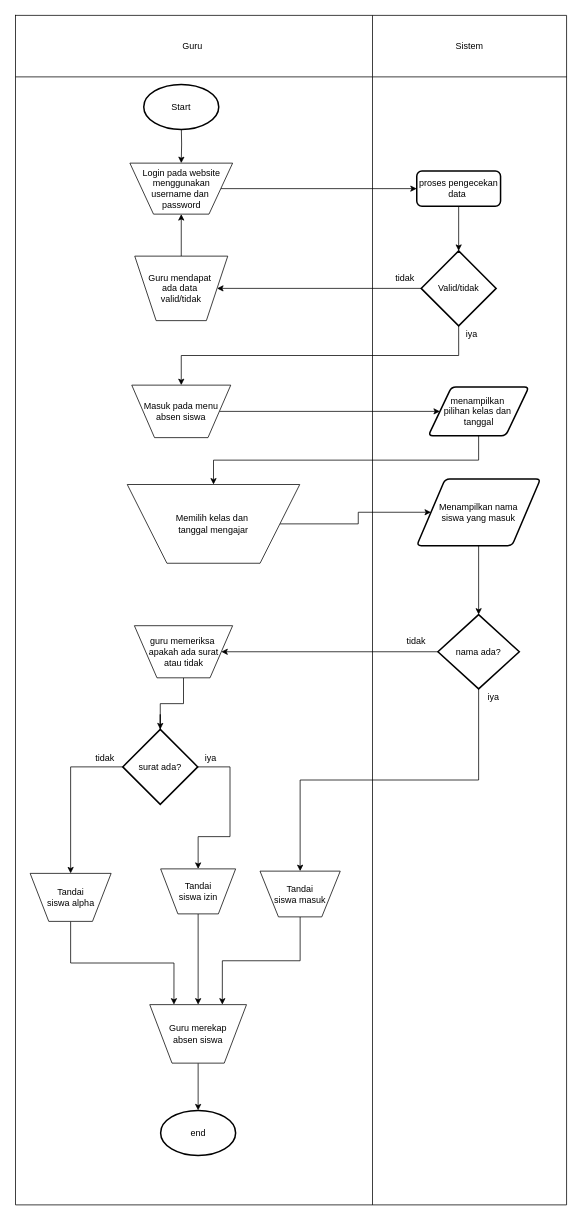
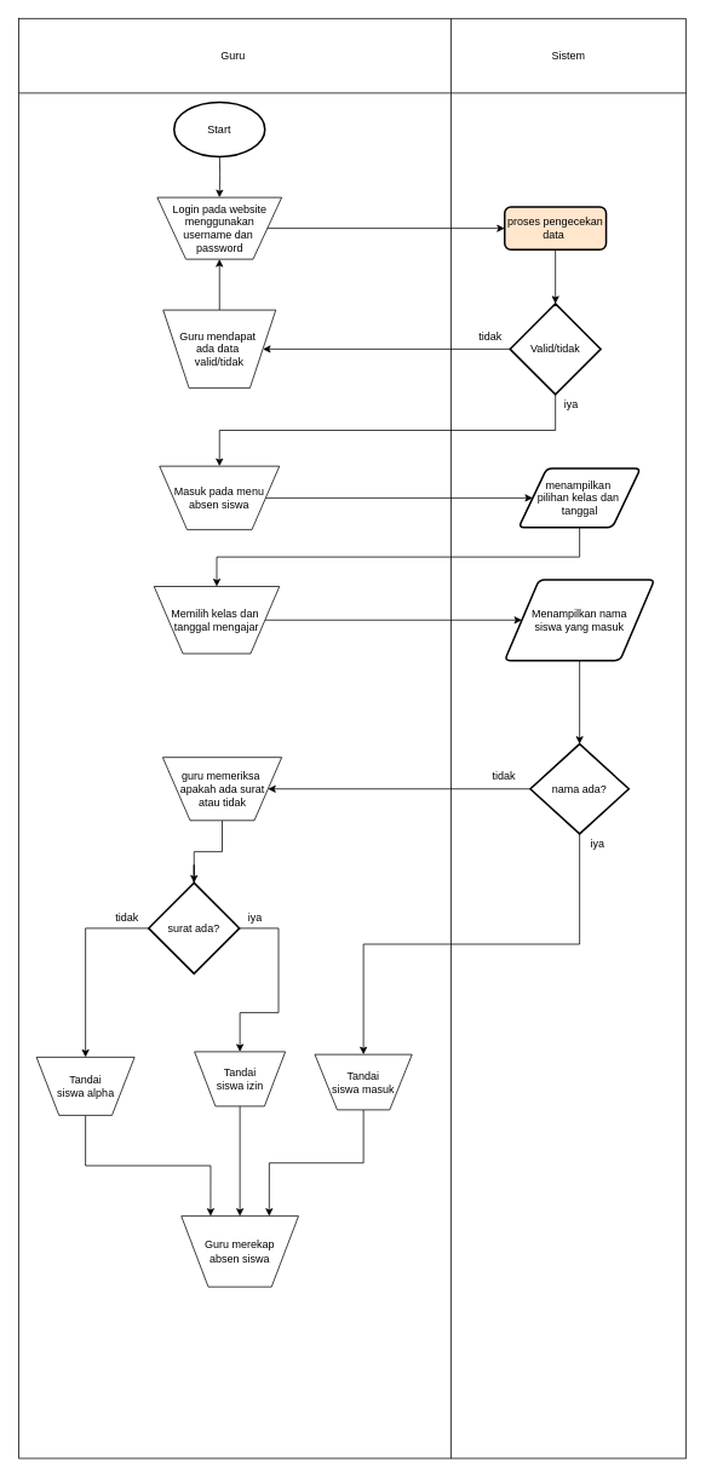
- <mxCell id="39" value="proses pengecekan&lt;br&gt;data&amp;nbsp;" style="rounded=1;whiteSpace=wrap;html=1;absoluteArcSize=1;arcSize=14;strokeWidth=2;" parent="1" vertex="1"><mxGeometry x="555" y="227.5" width="111.75" height="47" as="geometry" /></mxCell>
+ <mxCell id="39" value="proses pengecekan&lt;br&gt;data&amp;nbsp;" style="rounded=1;whiteSpace=wrap;html=1;absoluteArcSize=1;arcSize=14;strokeWidth=2;fillColor=#ffe6cc;" parent="1" vertex="1"><mxGeometry x="555" y="227.5" width="111.75" height="47" as="geometry" /></mxCell>
- <mxCell id="18" value="Memilih kelas dan&amp;nbsp;&lt;br&gt;tanggal mengajar" style="verticalLabelPosition=middle;verticalAlign=middle;html=1;shape=trapezoid;perimeter=trapezoidPerimeter;whiteSpace=wrap;size=0.23;arcSize=10;flipV=1;labelPosition=center;align=center;" parent="1" vertex="1"><mxGeometry x="169" y="645.5" width="230" height="105" as="geometry" /></mxCell>
+ <mxCell id="18" value="Memilih kelas dan&amp;nbsp;&lt;br&gt;tanggal mengajar" style="verticalLabelPosition=middle;verticalAlign=middle;html=1;shape=trapezoid;perimeter=trapezoidPerimeter;whiteSpace=wrap;size=0.23;arcSize=10;flipV=1;labelPosition=center;align=center;" parent="1" vertex="1"><mxGeometry x="169" y="645.5" width="138" height="74" as="geometry" /></mxCell>
- <mxCell id="34" value="" style="edgeStyle=orthogonalEdgeStyle;rounded=0;orthogonalLoop=1;jettySize=auto;html=1;" parent="1" source="35" target="45" edge="1"><mxGeometry relative="1" as="geometry" /></mxCell>
- <mxCell id="45" value="end" style="strokeWidth=2;html=1;shape=mxgraph.flowchart.start_1;whiteSpace=wrap;" parent="1" vertex="1"><mxGeometry x="213.5" y="1480" width="100" height="60" as="geometry" /></mxCell>
